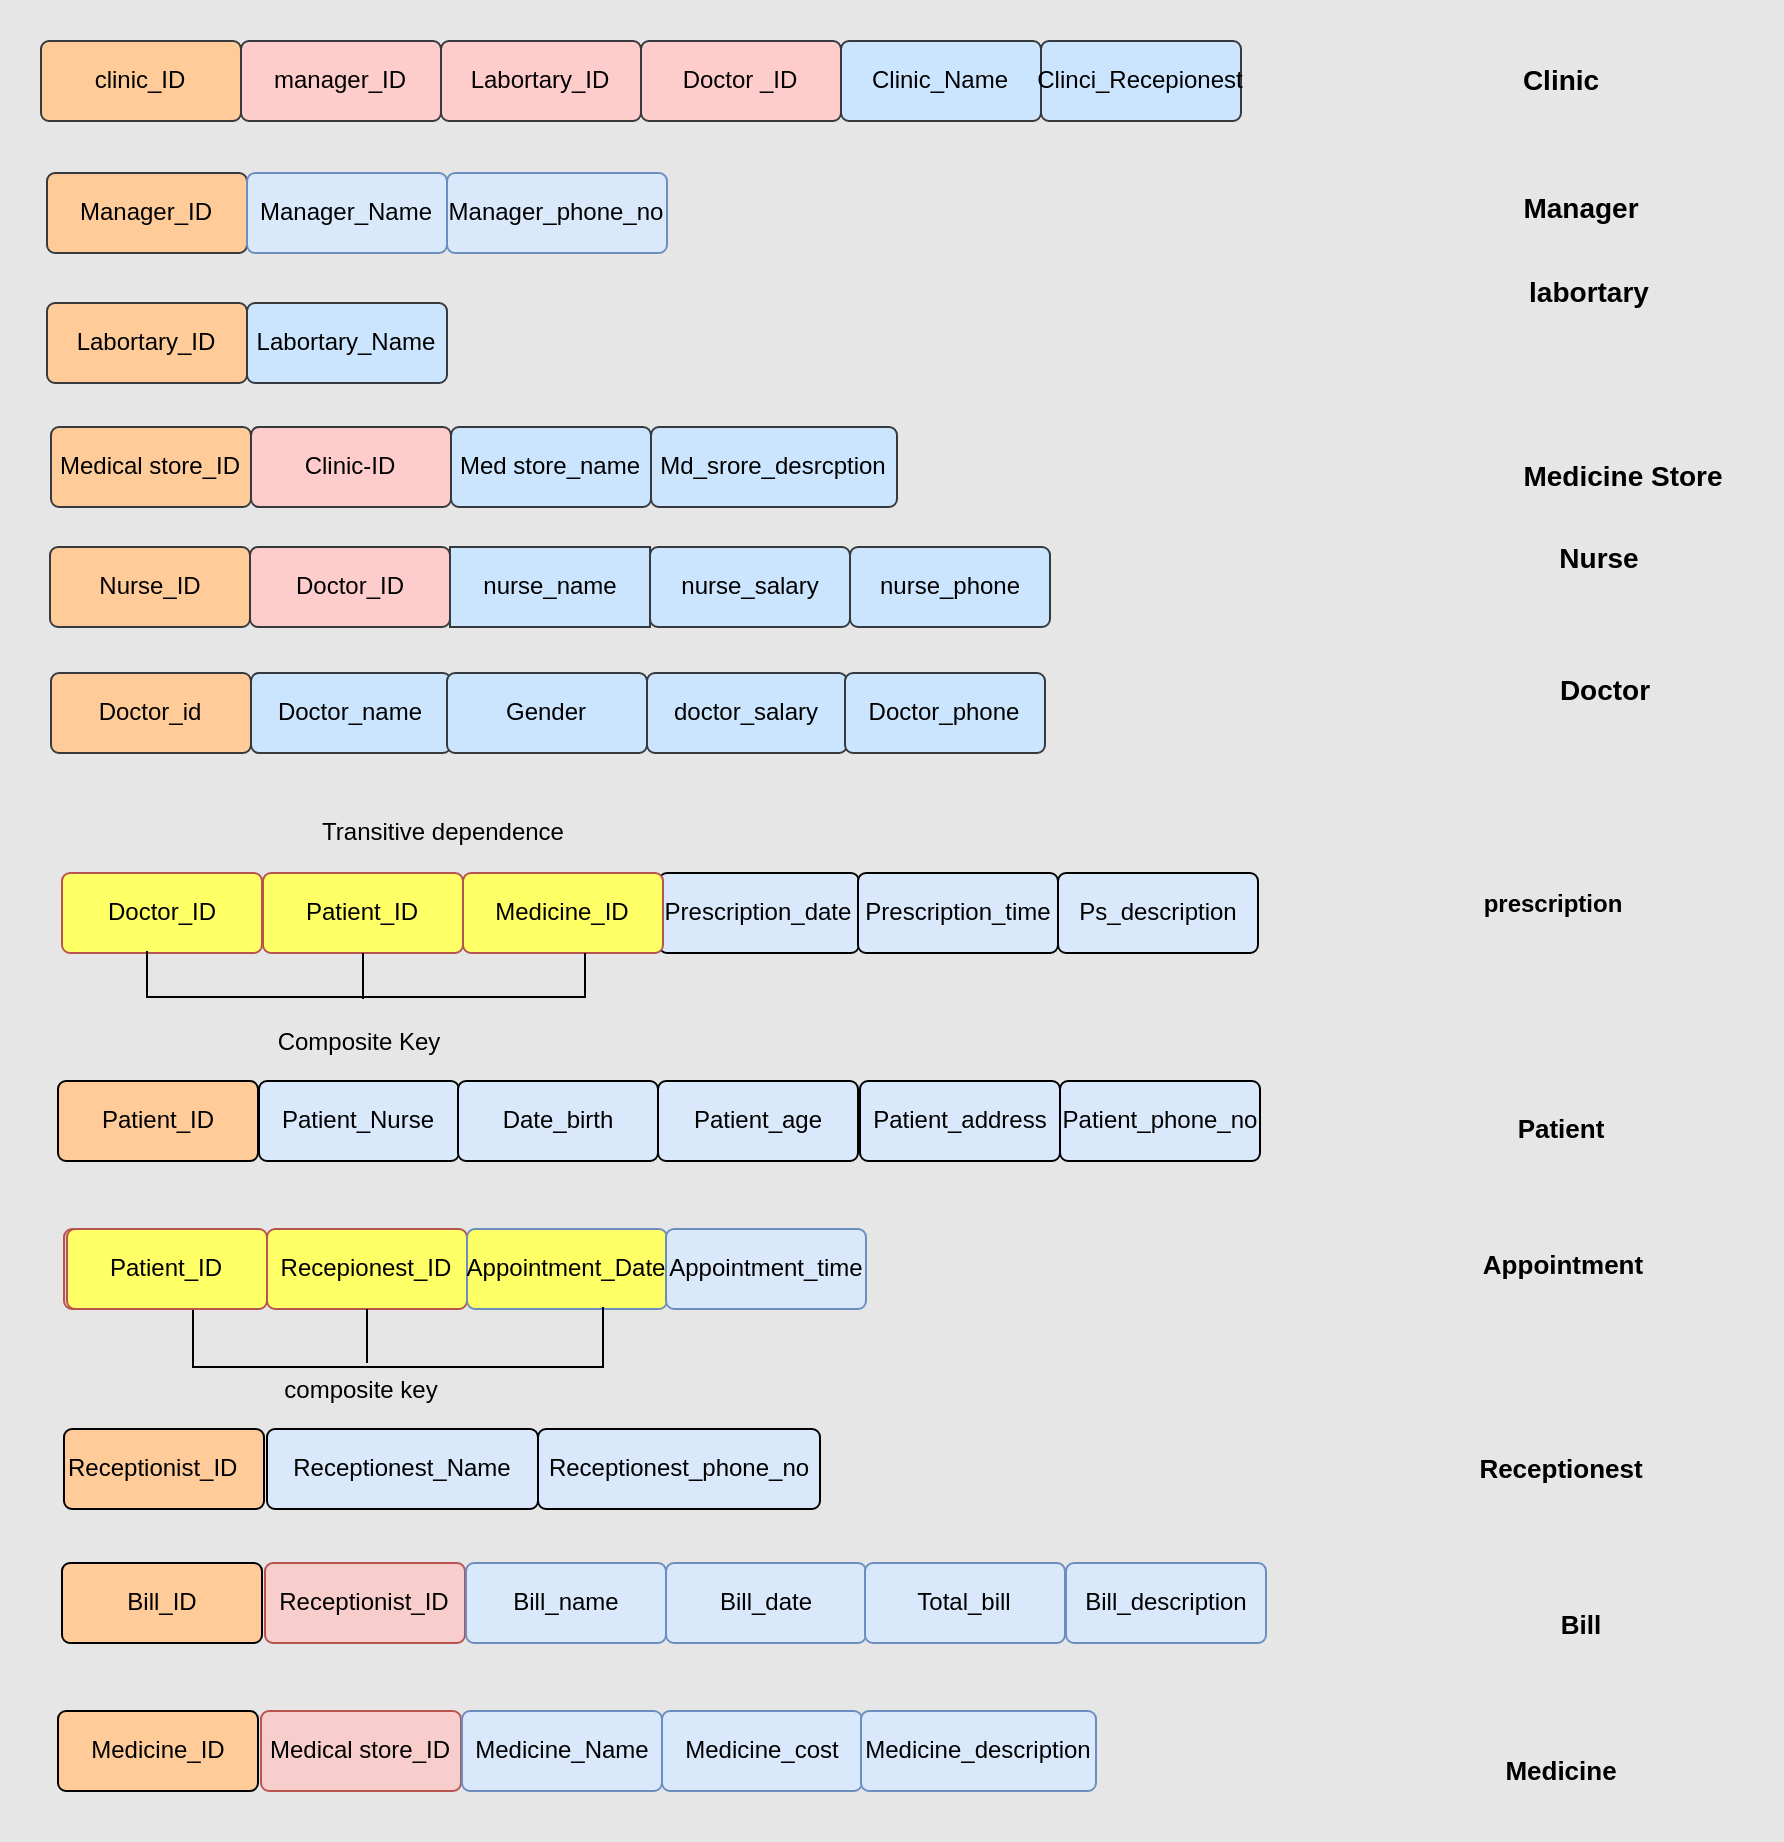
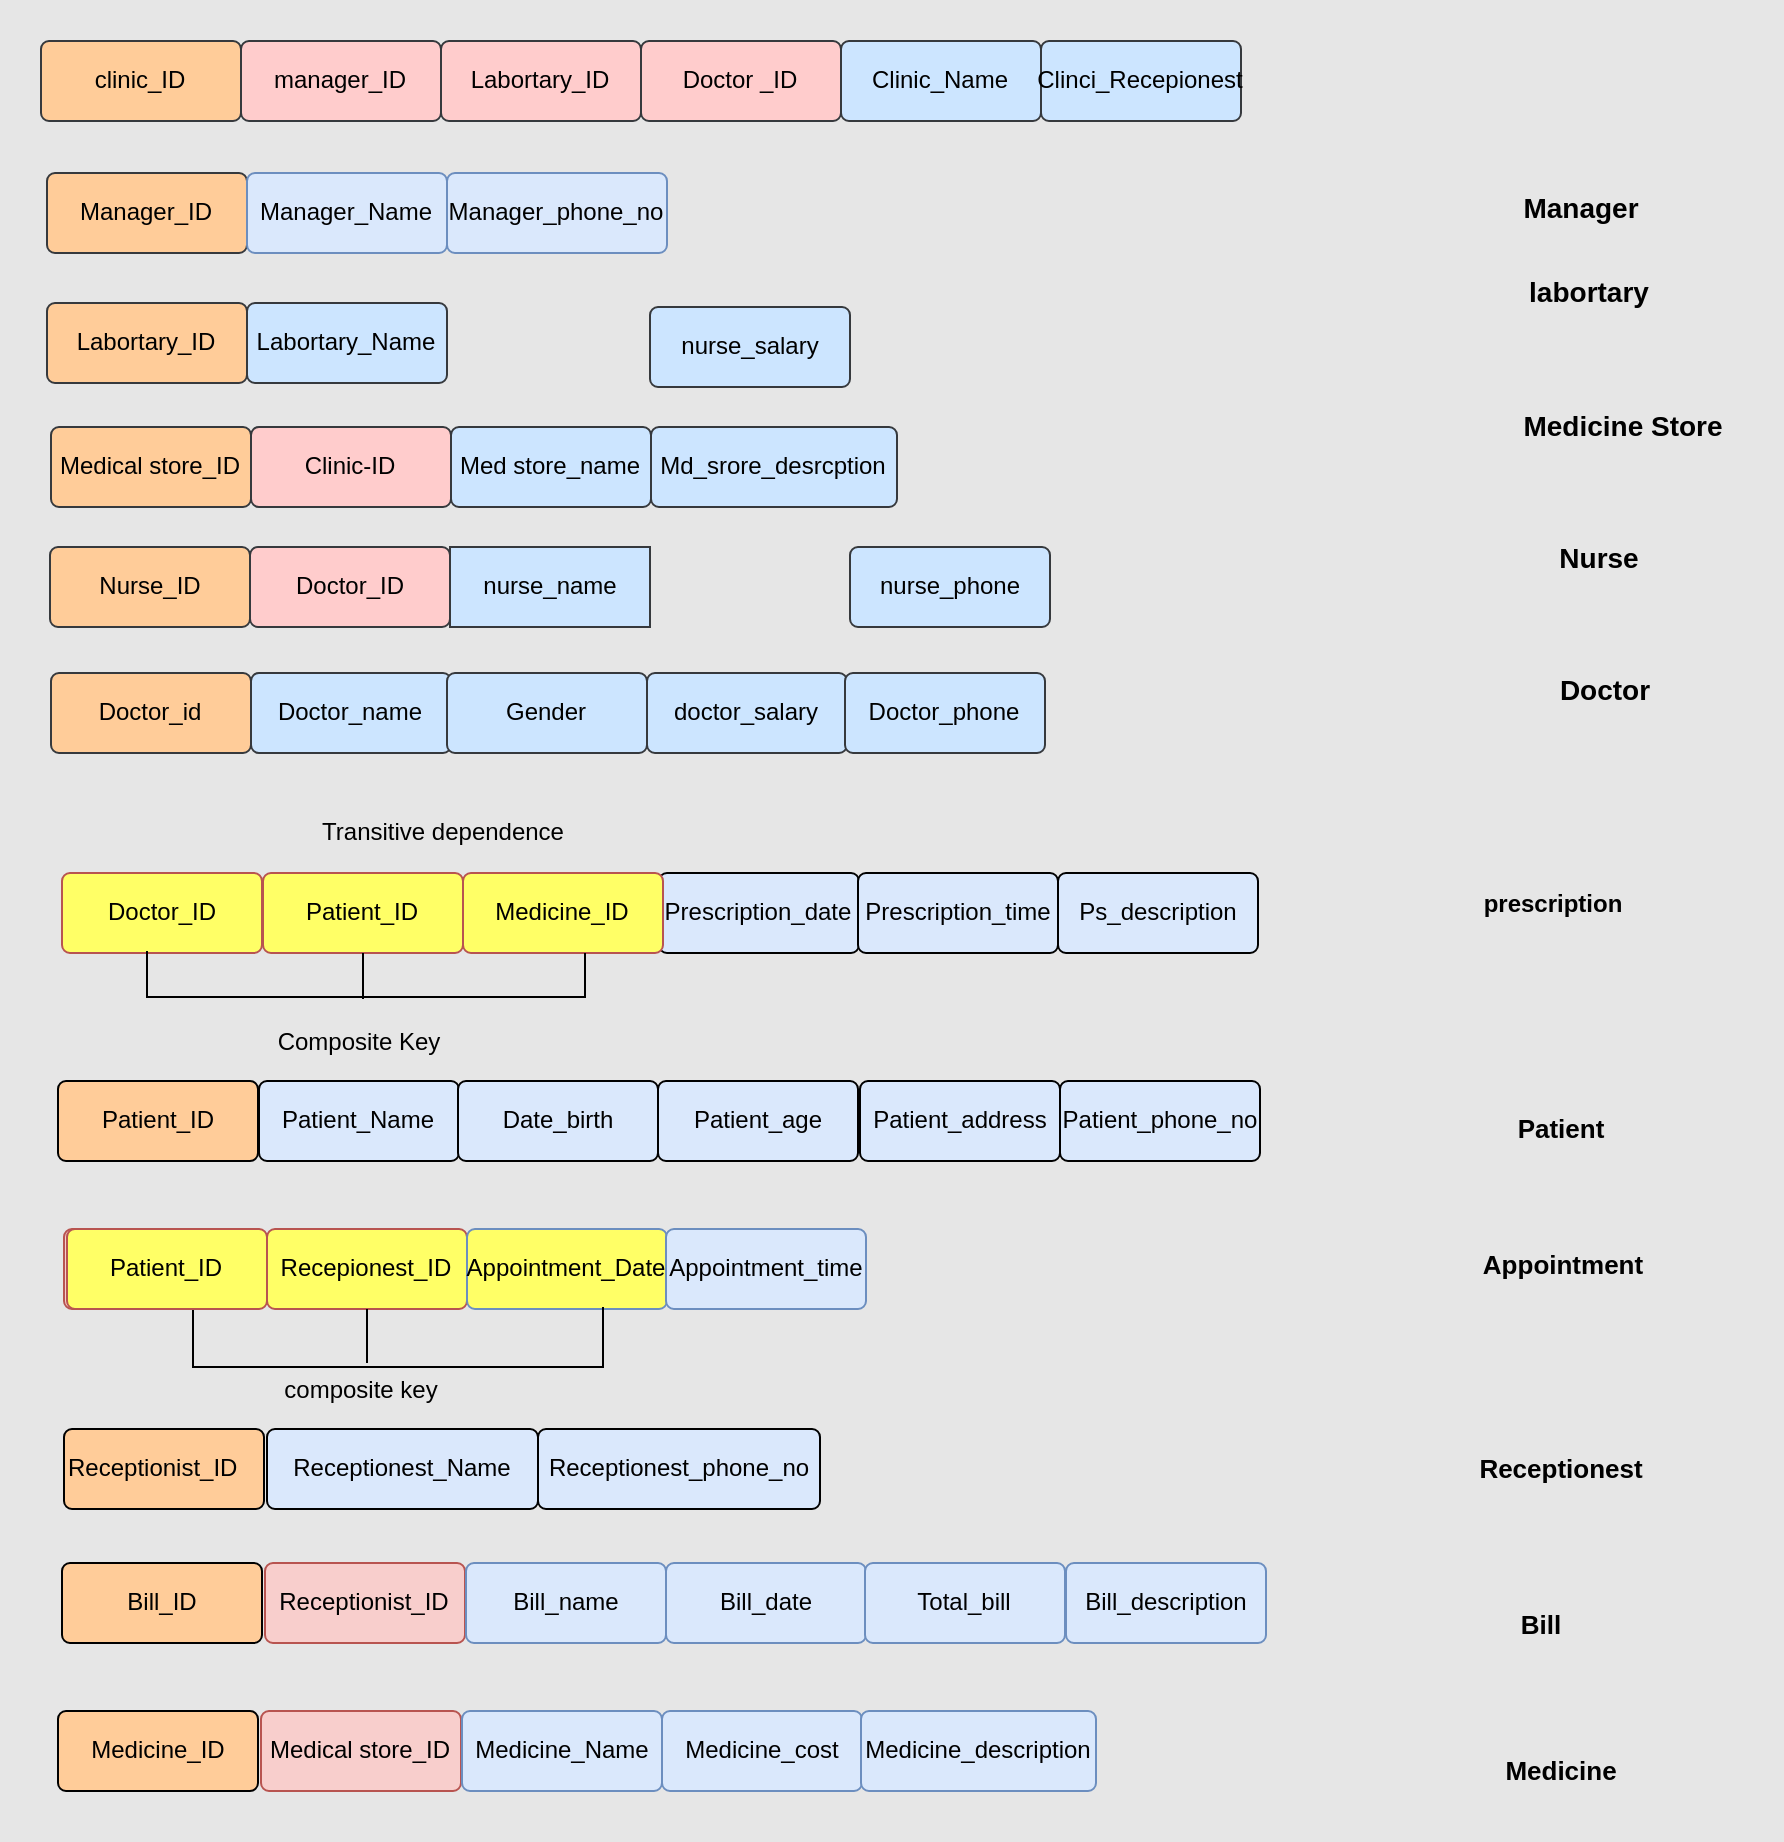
- <mxCell id="11" value="&lt;b&gt;&lt;font style=&quot;font-size: 14px;&quot;&gt;Clinic&lt;/font&gt;&lt;/b&gt;" style="text;html=1;align=center;verticalAlign=middle;resizable=0;points=[];autosize=1;strokeColor=none;fillColor=none;fontColor=#000000;" parent="1" vertex="1"><mxGeometry x="752" y="25.5" width="56" height="29" as="geometry" /></mxCell>
- <mxCell id="29" value="&lt;b style=&quot;line-height: 1.3;&quot;&gt;&lt;font style=&quot;font-size: 14px;&quot;&gt;Medicine Store&lt;/font&gt;&lt;/b&gt;" style="text;html=1;align=center;verticalAlign=middle;resizable=0;points=[];autosize=1;strokeColor=none;fillColor=none;fontColor=#000000;" parent="1" vertex="1"><mxGeometry x="752" y="222" width="118" height="31" as="geometry" /></mxCell>
+ <mxCell id="29" value="&lt;b style=&quot;line-height: 1.3;&quot;&gt;&lt;font style=&quot;font-size: 14px;&quot;&gt;Medicine Store&lt;/font&gt;&lt;/b&gt;" style="text;html=1;align=center;verticalAlign=middle;resizable=0;points=[];autosize=1;strokeColor=none;fillColor=none;fontColor=#000000;" parent="1" vertex="1"><mxGeometry x="752" y="197" width="118" height="31" as="geometry" /></mxCell>
- <mxCell id="26" value="nurse_salary" style="rounded=1;arcSize=10;whiteSpace=wrap;html=1;align=center;strokeColor=#36393d;fillColor=#cce5ff;" parent="1" vertex="1"><mxGeometry x="324.5" y="273" width="100" height="40" as="geometry" /></mxCell>
+ <mxCell id="26" value="nurse_salary" style="rounded=1;arcSize=10;whiteSpace=wrap;html=1;align=center;strokeColor=#36393d;fillColor=#cce5ff;" parent="1" vertex="1"><mxGeometry x="324.5" y="153" width="100" height="40" as="geometry" /></mxCell>
- <mxCell id="39" value="Patient_Nurse" style="rounded=1;arcSize=10;whiteSpace=wrap;html=1;align=center;fillColor=#dae8fc;strokeColor=#000000;" parent="1" vertex="1"><mxGeometry x="129" y="540" width="100" height="40" as="geometry" /></mxCell>
+ <mxCell id="39" value="Patient_Name" style="rounded=1;arcSize=10;whiteSpace=wrap;html=1;align=center;fillColor=#dae8fc;strokeColor=#000000;" parent="1" vertex="1"><mxGeometry x="129" y="540" width="100" height="40" as="geometry" /></mxCell>
- <mxCell id="75" value="&lt;b&gt;&lt;font style=&quot;font-size: 13px;&quot;&gt;Bill&lt;/font&gt;&lt;/b&gt;" style="text;html=1;align=center;verticalAlign=middle;resizable=0;points=[];autosize=1;strokeColor=none;fillColor=none;" parent="1" vertex="1"><mxGeometry x="771" y="798" width="38" height="28" as="geometry" /></mxCell>
+ <mxCell id="75" value="&lt;b&gt;&lt;font style=&quot;font-size: 13px;&quot;&gt;Bill&lt;/font&gt;&lt;/b&gt;" style="text;html=1;align=center;verticalAlign=middle;resizable=0;points=[];autosize=1;strokeColor=none;fillColor=none;" parent="1" vertex="1"><mxGeometry x="751" y="798" width="38" height="28" as="geometry" /></mxCell>
